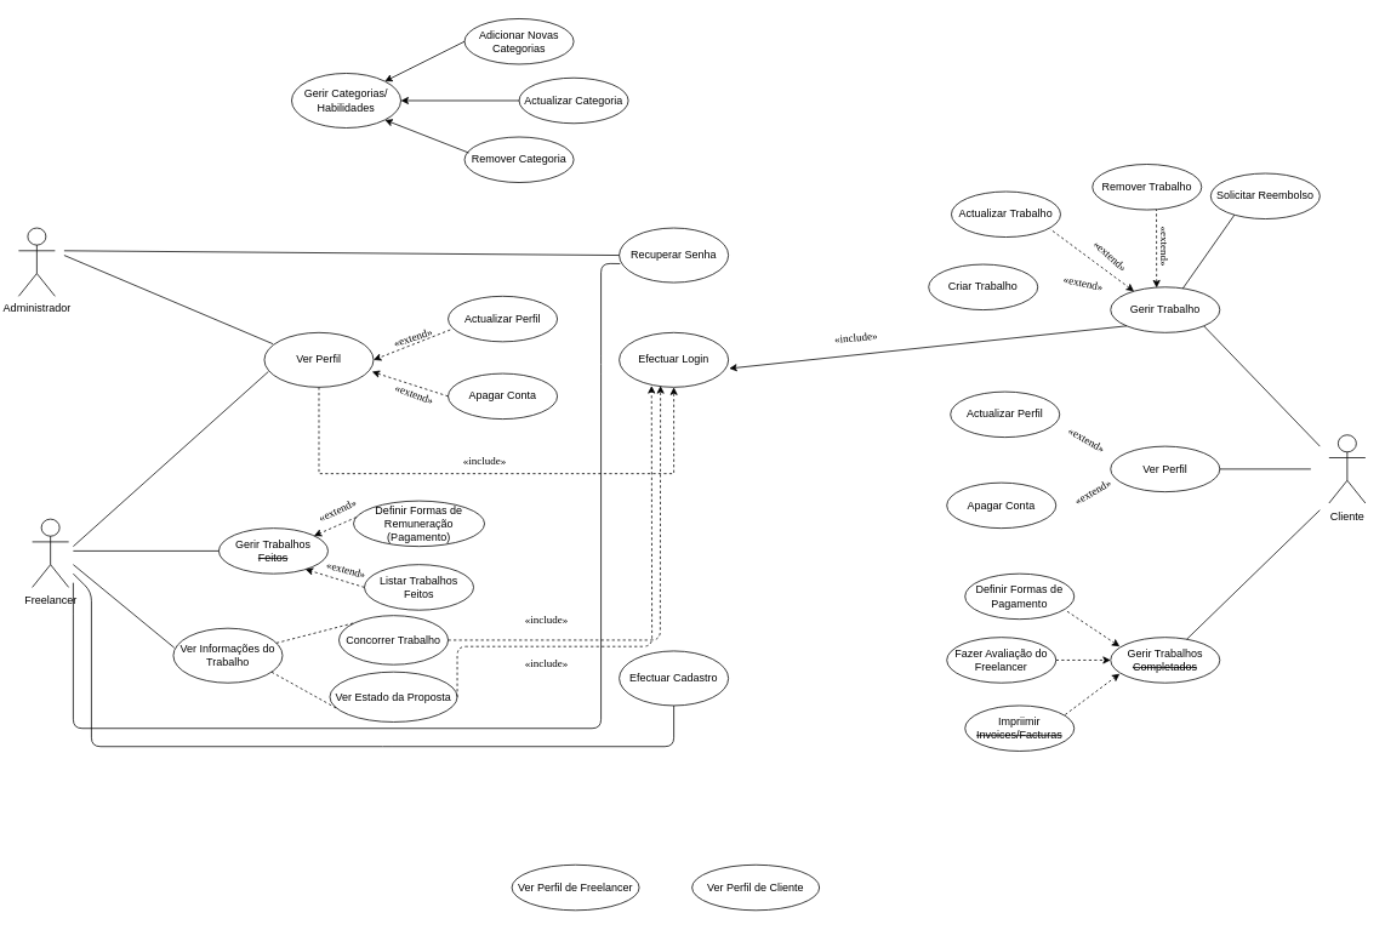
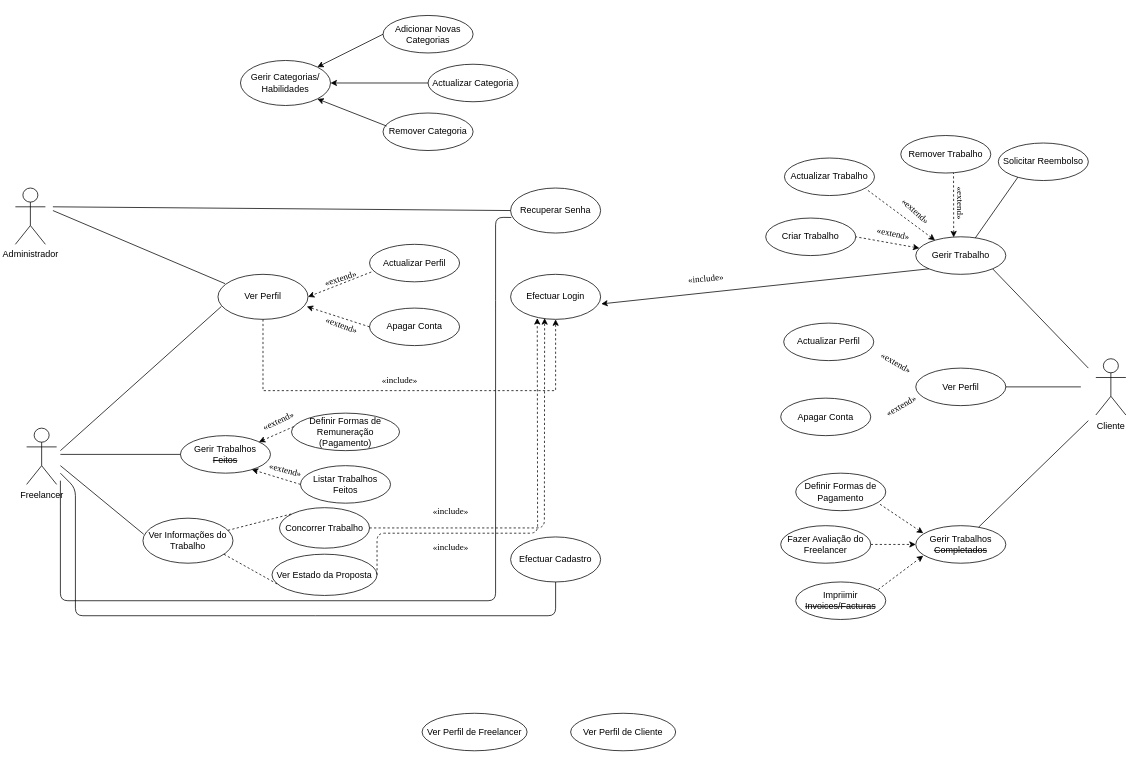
+ <mxCell id="33" value="" style="endArrow=none;html=1;entryX=1;entryY=0.5;entryDx=0;entryDy=0;startArrow=classic;startFill=1;endFill=0;dashed=1;" parent="1" source="27" target="30" edge="1"><mxGeometry width="50" height="50" relative="1" as="geometry"><mxPoint x="1230" y="480" as="sourcePoint" /><mxPoint x="1280" y="430" as="targetPoint" /></mxGeometry></mxCell>
